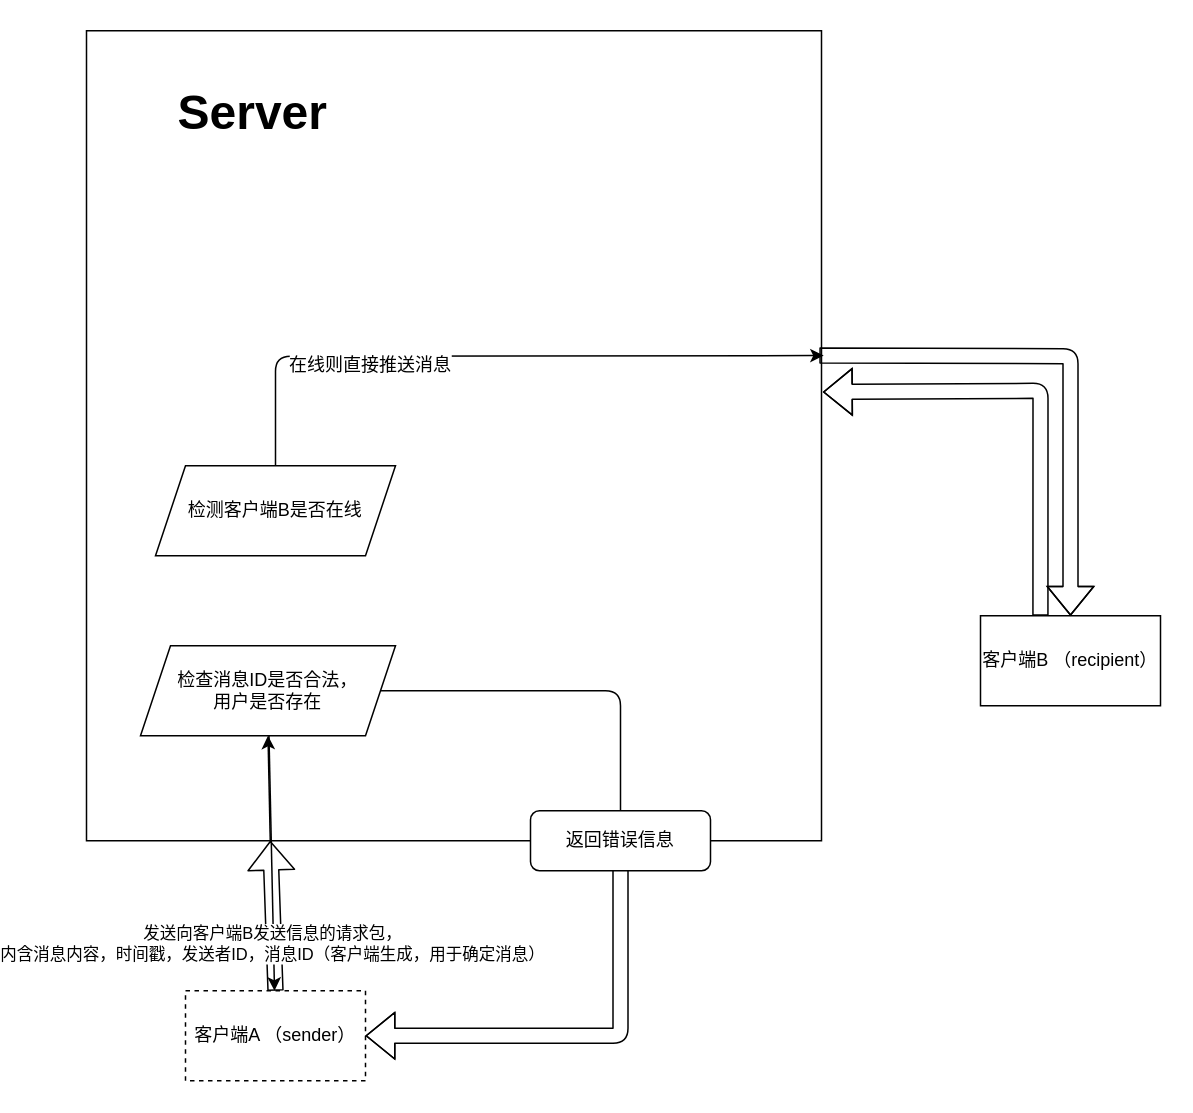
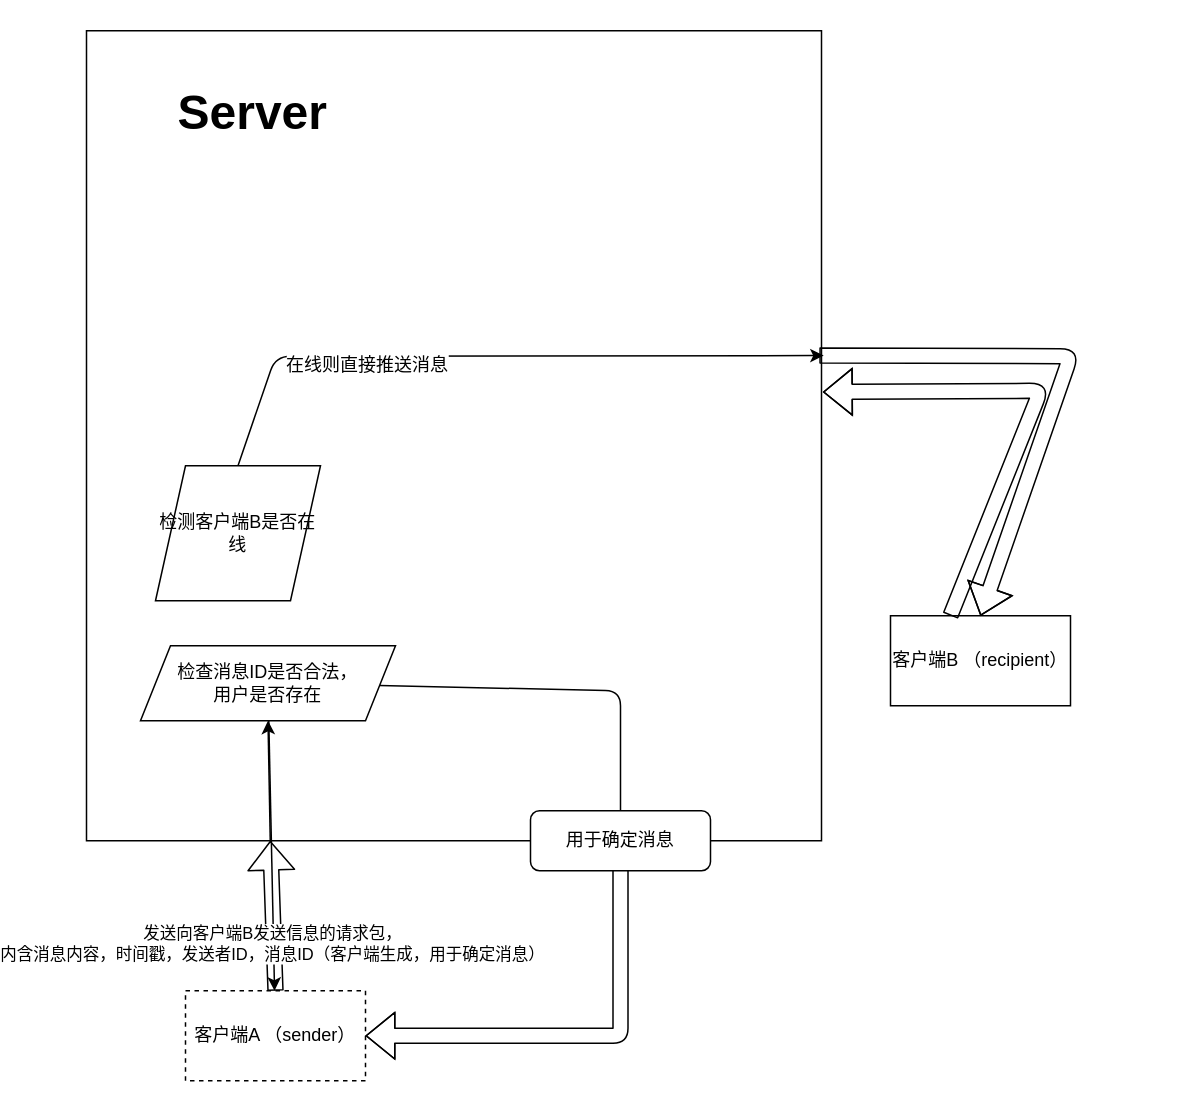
- <mxCell id="7" value="检测客户端B是否在线" style="shape=parallelogram;perimeter=parallelogramPerimeter;whiteSpace=wrap;html=1;fixedSize=1;" parent="1" vertex="1"><mxGeometry x="66" y="310" width="160" height="60" as="geometry" /></mxCell>
+ <mxCell id="7" value="检测客户端B是否在线" style="shape=parallelogram;perimeter=parallelogramPerimeter;whiteSpace=wrap;html=1;fixedSize=1;" parent="1" vertex="1"><mxGeometry x="66" y="310" width="110" height="90" as="geometry" /></mxCell>
- <mxCell id="4" value="客户端B （recipient）" style="rounded=0;whiteSpace=wrap;html=1;" parent="1" vertex="1"><mxGeometry x="616" y="410" width="120" height="60" as="geometry" /></mxCell>
+ <mxCell id="4" value="客户端B （recipient）" style="rounded=0;whiteSpace=wrap;html=1;" parent="1" vertex="1"><mxGeometry x="556" y="410" width="120" height="60" as="geometry" /></mxCell>
- <mxCell id="10" value="检查消息ID是否合法，&lt;br&gt;用户是否存在" style="shape=parallelogram;perimeter=parallelogramPerimeter;whiteSpace=wrap;html=1;fixedSize=1;" parent="1" vertex="1"><mxGeometry x="56" y="430" width="170" height="60" as="geometry" /></mxCell>
+ <mxCell id="10" value="检查消息ID是否合法，&lt;br&gt;用户是否存在" style="shape=parallelogram;perimeter=parallelogramPerimeter;whiteSpace=wrap;html=1;fixedSize=1;" parent="1" vertex="1"><mxGeometry x="56" y="430" width="170" height="50" as="geometry" /></mxCell>
- <mxCell id="15" value="返回错误信息" style="rounded=1;whiteSpace=wrap;html=1;" parent="1" vertex="1"><mxGeometry x="316" y="540" width="120" height="40" as="geometry" /></mxCell>
+ <mxCell id="15" value="用于确定消息" style="rounded=1;whiteSpace=wrap;html=1;" parent="1" vertex="1"><mxGeometry x="316" y="540" width="120" height="40" as="geometry" /></mxCell>
